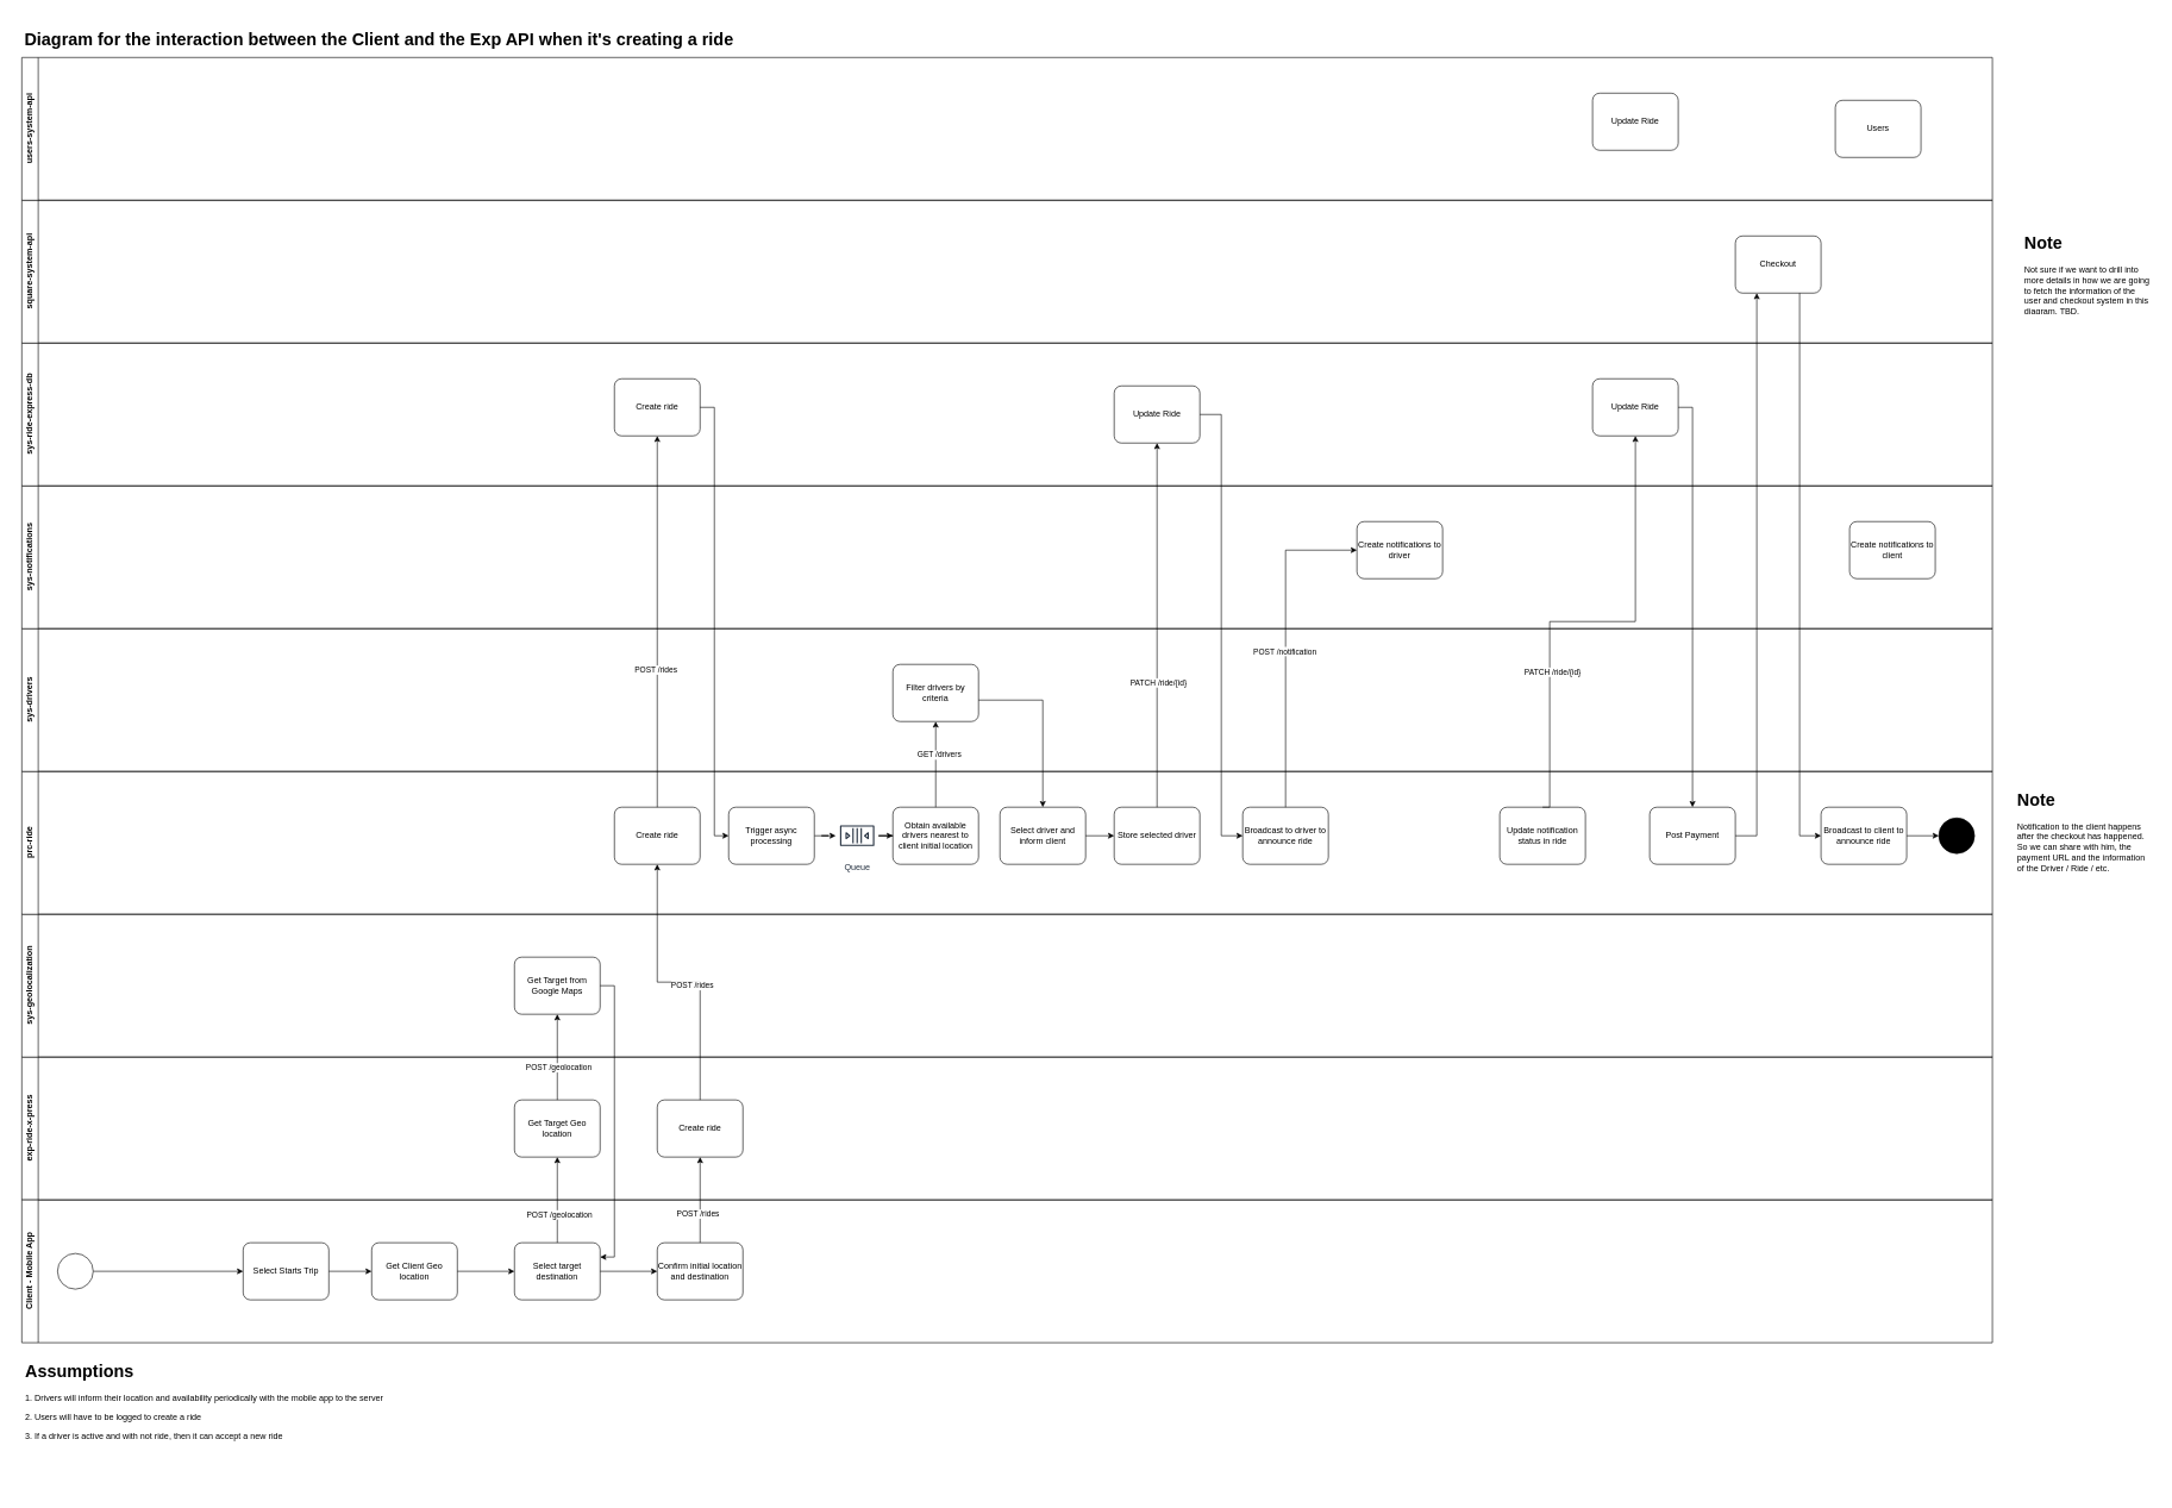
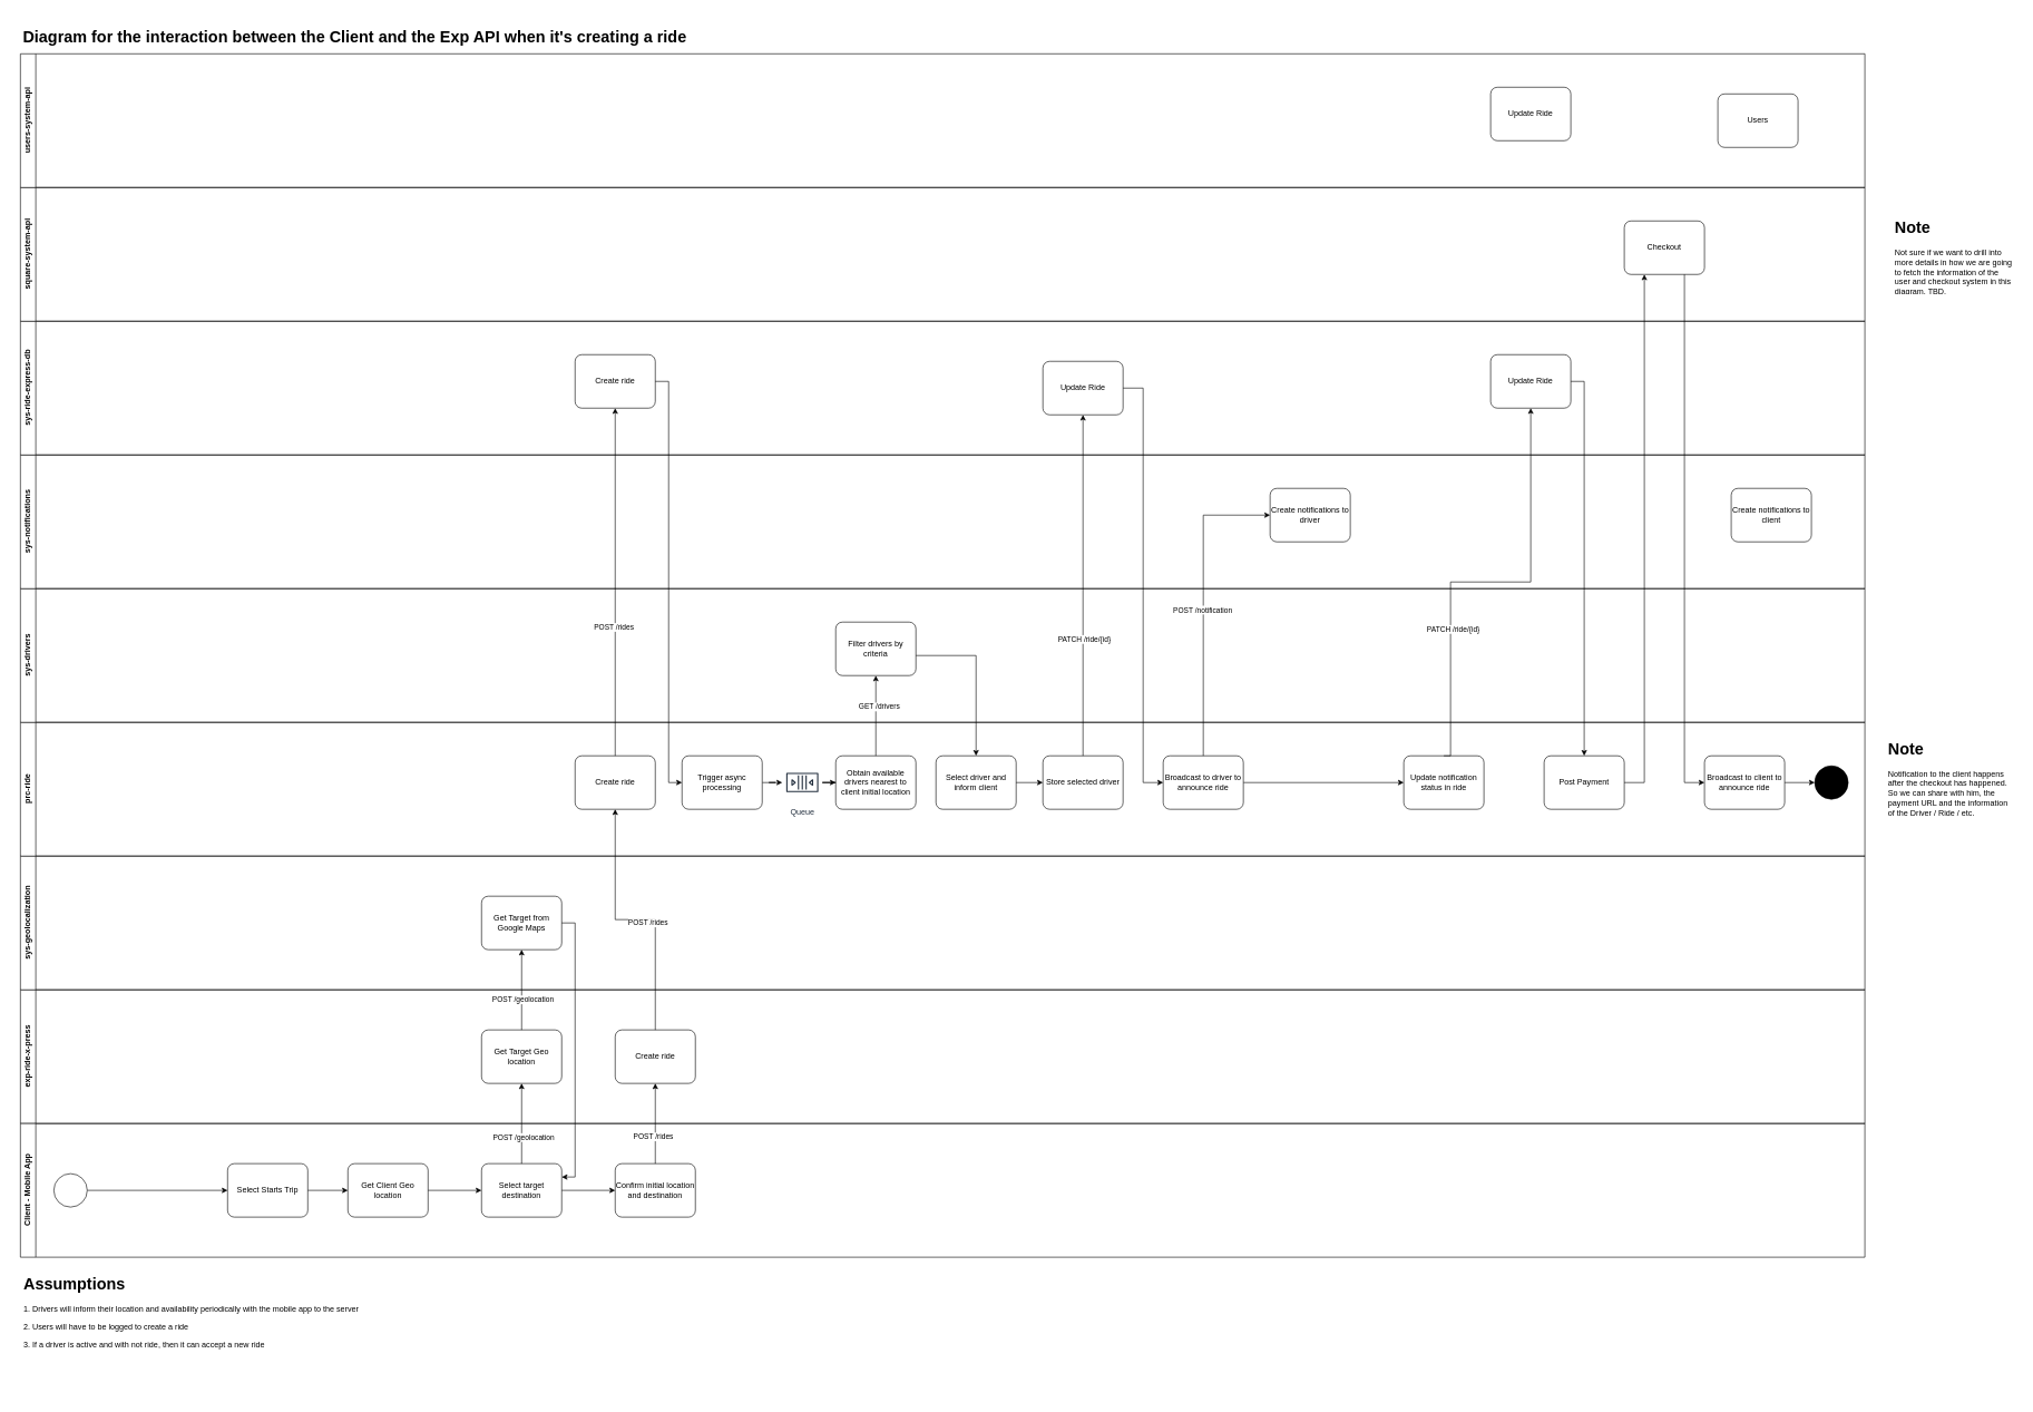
+ <mxCell id="30" style="edgeStyle=orthogonalEdgeStyle;rounded=0;orthogonalLoop=1;jettySize=auto;html=1;" edge="1" parent="24" source="31" target="37"><mxGeometry relative="1" as="geometry" /></mxCell>
